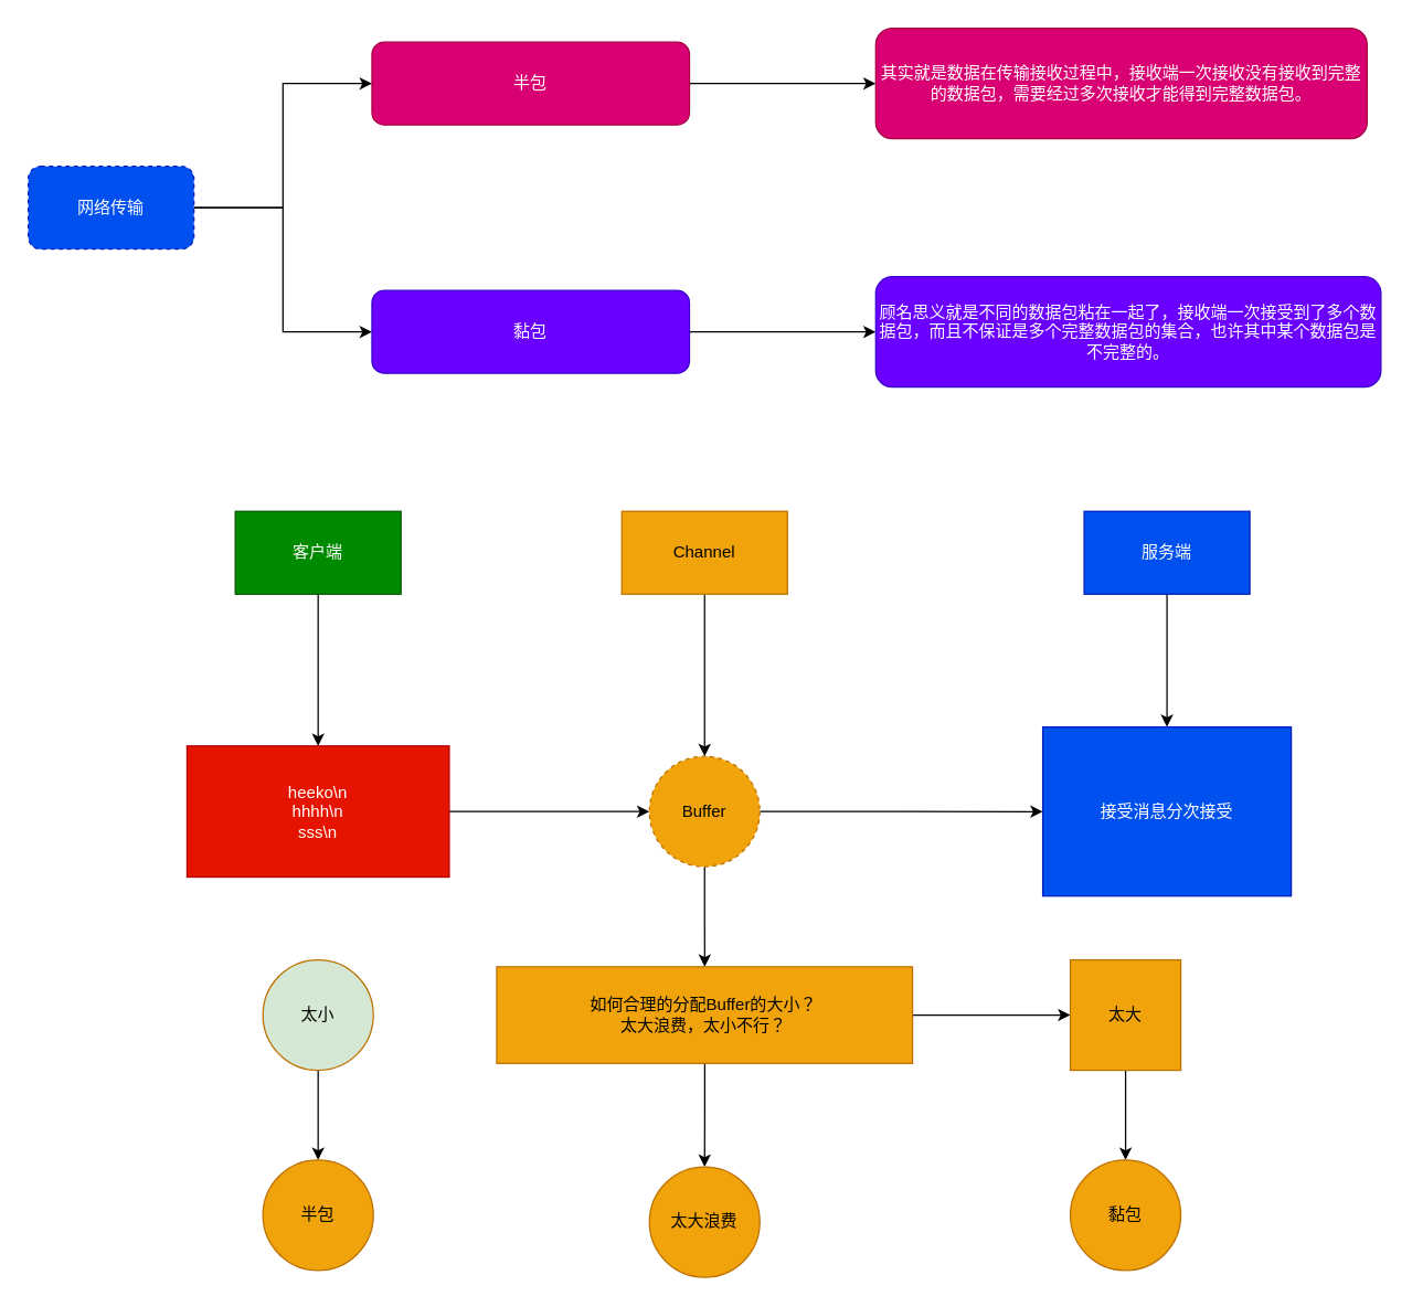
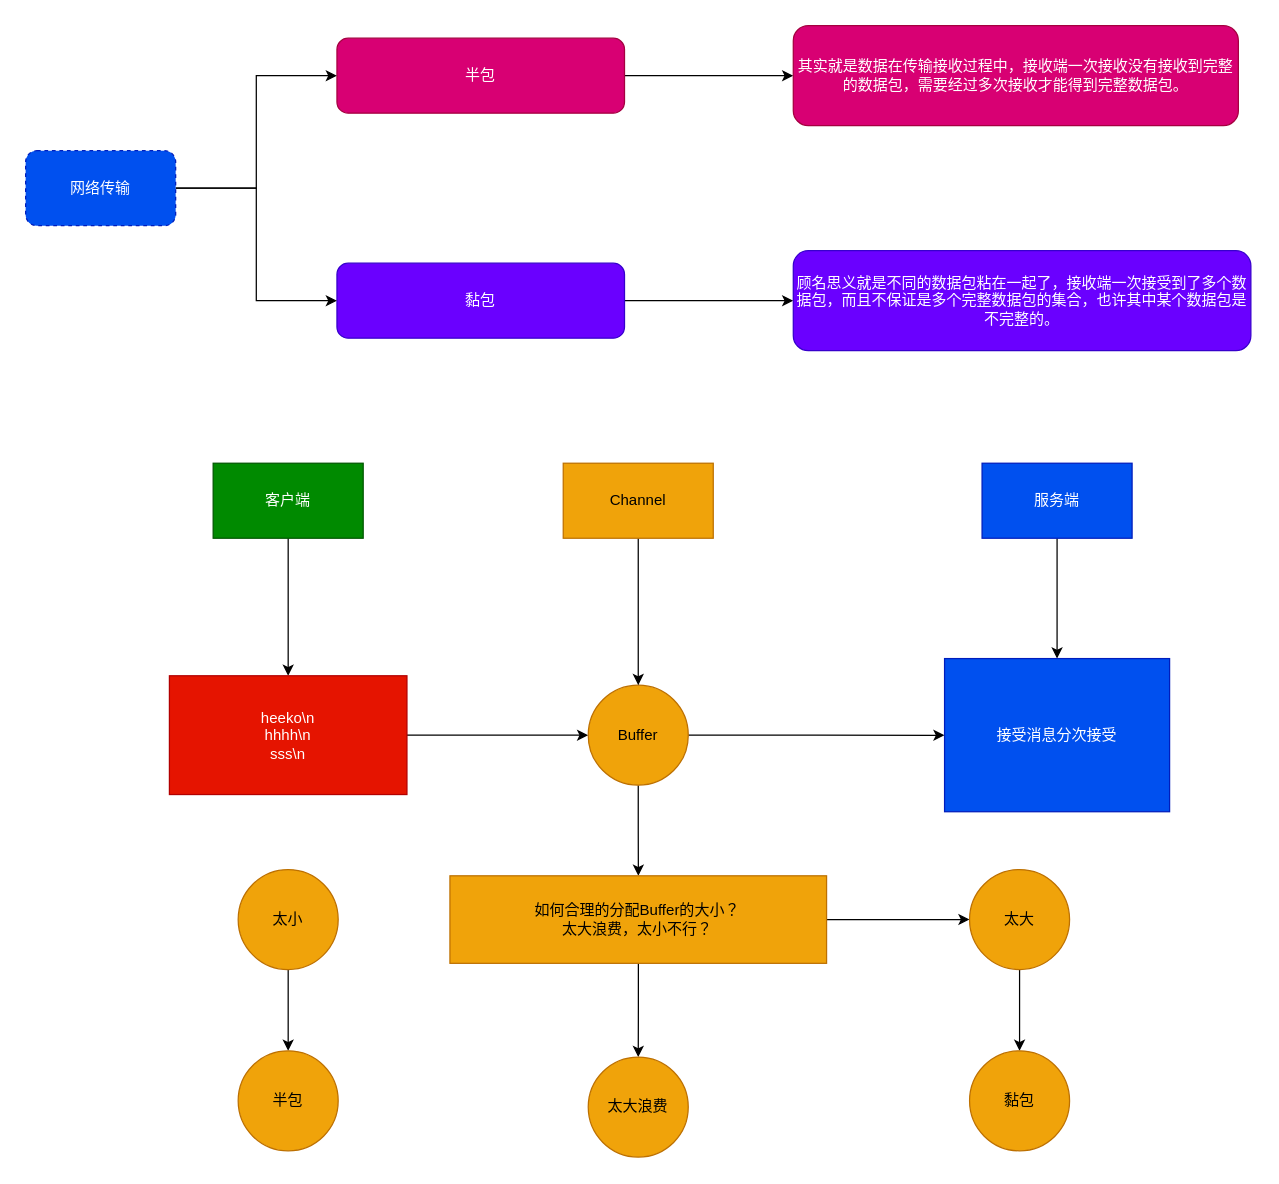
- <mxCell id="17" value="Buffer" style="ellipse;whiteSpace=wrap;html=1;fillColor=#f0a30a;strokeColor=#BD7000;fontColor=#000000;rounded=0;dashed=1;" vertex="1" parent="1"><mxGeometry x="470" y="547.5" width="80" height="80" as="geometry" /></mxCell>
+ <mxCell id="17" value="Buffer" style="ellipse;whiteSpace=wrap;html=1;fillColor=#f0a30a;strokeColor=#BD7000;fontColor=#000000;rounded=0;" vertex="1" parent="1"><mxGeometry x="470" y="547.5" width="80" height="80" as="geometry" /></mxCell>
- <mxCell id="31" value="太小" style="ellipse;whiteSpace=wrap;html=1;fillColor=#d5e8d4;strokeColor=#BD7000;fontColor=#000000;rounded=0;" vertex="1" parent="1"><mxGeometry x="189.995" y="695" width="80" height="80" as="geometry" /></mxCell>
+ <mxCell id="31" value="太小" style="ellipse;whiteSpace=wrap;html=1;fillColor=#f0a30a;strokeColor=#BD7000;fontColor=#000000;rounded=0;" vertex="1" parent="1"><mxGeometry x="189.995" y="695" width="80" height="80" as="geometry" /></mxCell>
- <mxCell id="28" value="太大" style="whiteSpace=wrap;html=1;fillColor=#f0a30a;strokeColor=#BD7000;fontColor=#000000;rounded=0;" vertex="1" parent="1"><mxGeometry x="774.995" y="695" width="80" height="80" as="geometry" /></mxCell>
+ <mxCell id="28" value="太大" style="ellipse;whiteSpace=wrap;html=1;fillColor=#f0a30a;strokeColor=#BD7000;fontColor=#000000;rounded=0;" vertex="1" parent="1"><mxGeometry x="774.995" y="695" width="80" height="80" as="geometry" /></mxCell>
